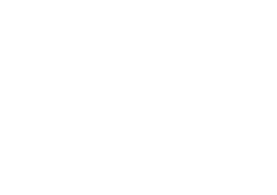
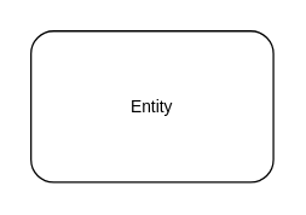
+ <mxCell id="2" value="Entity" style="whiteSpace=wrap;html=1;align=center;rounded=1;sketch=0;fontSize=11;" vertex="1" parent="1"><mxGeometry x="20" y="20" width="160" height="100" as="geometry" /></mxCell>
